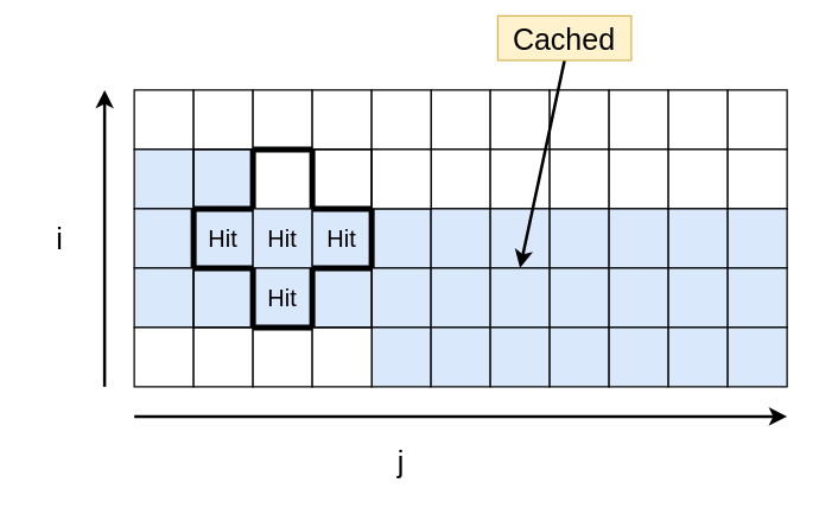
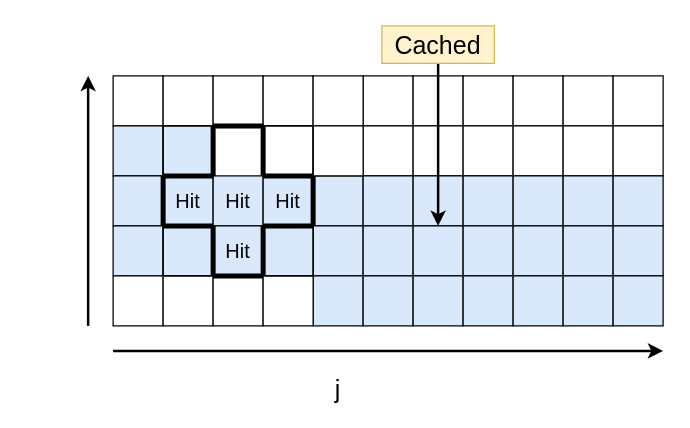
- <mxCell id="62" value="Cached" style="text;html=1;strokeColor=#d6b656;fillColor=#fff2cc;align=center;verticalAlign=middle;whiteSpace=wrap;rounded=0;fontSize=20;" parent="1" vertex="1"><mxGeometry x="335" y="10" width="90" height="30" as="geometry" /></mxCell>
+ <mxCell id="62" value="Cached" style="text;html=1;strokeColor=#d6b656;fillColor=#fff2cc;align=center;verticalAlign=middle;whiteSpace=wrap;rounded=0;fontSize=20;" parent="1" vertex="1"><mxGeometry x="305" y="20" width="90" height="30" as="geometry" /></mxCell>
- <mxCell id="61" value="i" style="text;html=1;strokeColor=none;fillColor=none;align=center;verticalAlign=middle;whiteSpace=wrap;rounded=0;fontSize=20;" parent="1" vertex="1"><mxGeometry x="20" y="150" width="40" height="20" as="geometry" /></mxCell>
